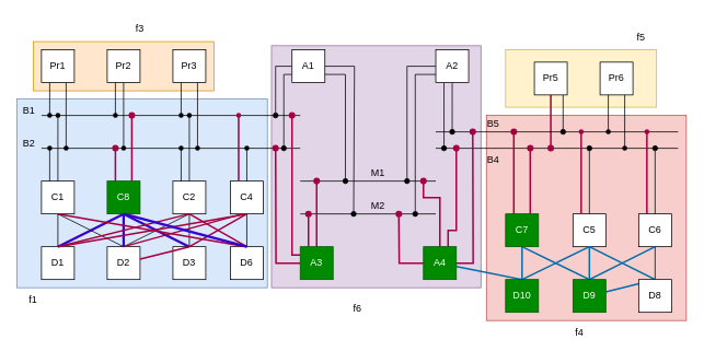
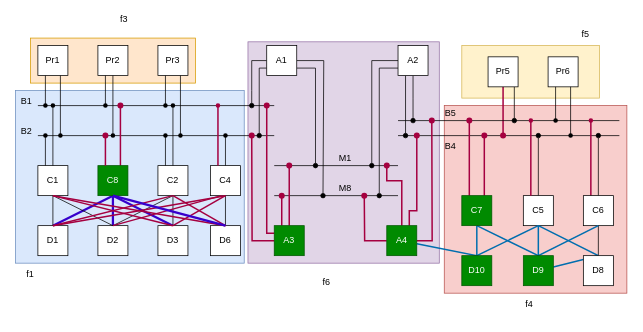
- <mxCell id="76" value="f3" style="text;html=1;align=center;verticalAlign=middle;whiteSpace=wrap;rounded=0;" vertex="1" parent="1"><mxGeometry x="140" y="20" width="60" height="30" as="geometry" /></mxCell>
+ <mxCell id="76" value="f3" style="text;html=1;align=center;verticalAlign=middle;whiteSpace=wrap;rounded=0;" vertex="1" parent="1"><mxGeometry x="135" y="10" width="60" height="30" as="geometry" /></mxCell>
- <mxCell id="57" value="M2" style="text;html=1;align=center;verticalAlign=middle;whiteSpace=wrap;rounded=0;" vertex="1" parent="1"><mxGeometry x="450" y="240" width="20" height="20" as="geometry" /></mxCell>
+ <mxCell id="57" value="M8" style="text;html=1;align=center;verticalAlign=middle;whiteSpace=wrap;rounded=0;" vertex="1" parent="1"><mxGeometry x="450" y="240" width="20" height="20" as="geometry" /></mxCell>
- <mxCell id="81" value="" style="endArrow=none;html=1;rounded=0;exitX=0.5;exitY=0;exitDx=0;exitDy=0;fillColor=#d80073;strokeColor=#A50040;strokeWidth=2;" edge="1" parent="1" source="32" target="27"><mxGeometry width="50" height="50" relative="1" as="geometry"><mxPoint x="355" y="270" as="sourcePoint" /><mxPoint x="405" y="220" as="targetPoint" /></mxGeometry></mxCell>
+ <mxCell id="81" value="" style="endArrow=none;html=1;rounded=0;exitX=0.5;exitY=0;exitDx=0;exitDy=0;entryX=0.5;entryY=1;entryDx=0;entryDy=0;fillColor=#d80073;strokeColor=#A50040;strokeWidth=2;" edge="1" parent="1" source="32" target="21"><mxGeometry width="50" height="50" relative="1" as="geometry"><mxPoint x="355" y="270" as="sourcePoint" /><mxPoint x="405" y="220" as="targetPoint" /></mxGeometry></mxCell>
